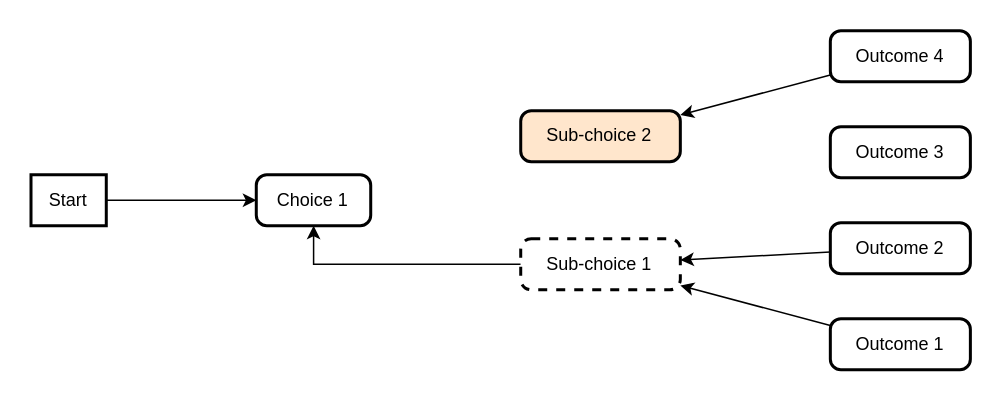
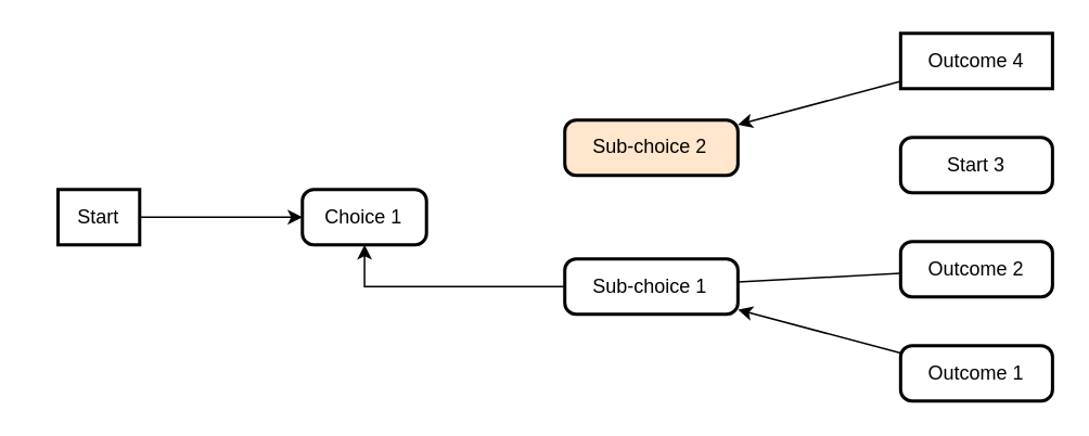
- <mxCell id="14" value="Outcome 4" style="rounded=1;absoluteArcSize=1;arcSize=14;whiteSpace=wrap;strokeWidth=2;" parent="1" vertex="1"><mxGeometry x="552.891" y="20" width="93.357" height="34" as="geometry" /></mxCell>
+ <mxCell id="14" value="Outcome 4" style="absoluteArcSize=1;arcSize=14;whiteSpace=wrap;strokeWidth=2;rounded=0;" parent="1" vertex="1"><mxGeometry x="552.891" y="20" width="93.357" height="34" as="geometry" /></mxCell>
- <mxCell id="12" value="Outcome 3" style="rounded=1;absoluteArcSize=1;arcSize=14;whiteSpace=wrap;strokeWidth=2;" parent="1" vertex="1"><mxGeometry x="552.891" y="84" width="93.357" height="34" as="geometry" /></mxCell>
+ <mxCell id="12" value="Start 3" style="rounded=1;absoluteArcSize=1;arcSize=14;whiteSpace=wrap;strokeWidth=2;" parent="1" vertex="1"><mxGeometry x="552.891" y="84" width="93.357" height="34" as="geometry" /></mxCell>
- <mxCell id="3" value="Start" style="whiteSpace=wrap;strokeWidth=2;" parent="1" vertex="1"><mxGeometry x="20" y="116" width="50.192" height="34" as="geometry" /></mxCell>
+ <mxCell id="3" value="Start" style="whiteSpace=wrap;strokeWidth=2;" parent="1" vertex="1"><mxGeometry x="35" y="116" width="50.192" height="34" as="geometry" /></mxCell>
- <mxCell id="4" value="Choice 1" style="rounded=1;absoluteArcSize=1;arcSize=14;whiteSpace=wrap;strokeWidth=2;" parent="1" vertex="1"><mxGeometry x="170.192" y="116" width="76.292" height="34" as="geometry" /></mxCell>
+ <mxCell id="4" value="Choice 1" style="rounded=1;absoluteArcSize=1;arcSize=14;whiteSpace=wrap;strokeWidth=2;" parent="1" vertex="1"><mxGeometry x="185.192" y="116" width="76.292" height="34" as="geometry" /></mxCell>
- <mxCell id="10" value="" style="rounded=0;orthogonalLoop=1;jettySize=auto;html=1;" edge="1" parent="1" source="11" target="6"><mxGeometry relative="1" as="geometry" /></mxCell>
+ <mxCell id="10" value="" style="rounded=0;orthogonalLoop=1;jettySize=auto;html=1;endArrow=none;" edge="1" parent="1" source="11" target="6"><mxGeometry relative="1" as="geometry" /></mxCell>
- <mxCell id="6" value="Sub-choice 1" style="rounded=1;absoluteArcSize=1;arcSize=14;whiteSpace=wrap;strokeWidth=2;dashed=1;" parent="1" vertex="1"><mxGeometry x="346.484" y="158.667" width="106.407" height="34" as="geometry" /></mxCell>
+ <mxCell id="6" value="Sub-choice 1" style="rounded=1;absoluteArcSize=1;arcSize=14;whiteSpace=wrap;strokeWidth=2;" parent="1" vertex="1"><mxGeometry x="346.484" y="158.667" width="106.407" height="34" as="geometry" /></mxCell>
